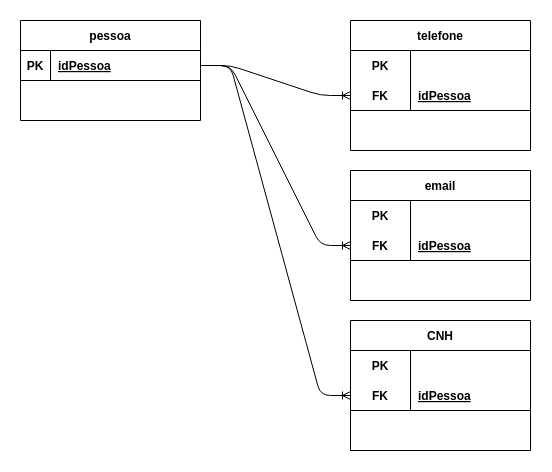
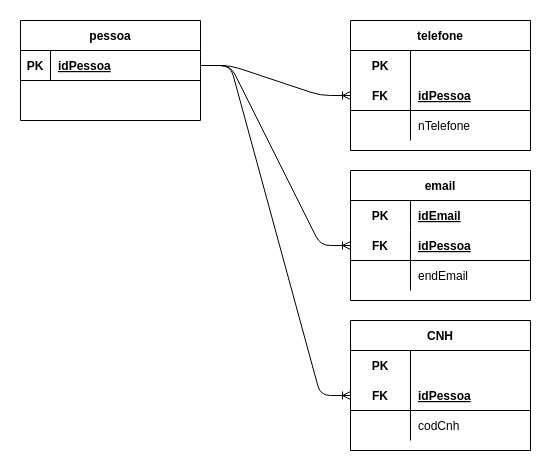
+ <mxCell id="16" value="nTelefone" style="shape=partialRectangle;connectable=0;fillColor=none;top=0;left=0;bottom=0;right=0;align=left;spacingLeft=6;overflow=hidden;" vertex="1" parent="14"><mxGeometry x="60" width="120" height="30" as="geometry" /></mxCell>
+ <mxCell id="21" value="idEmail" style="shape=partialRectangle;connectable=0;fillColor=none;top=0;left=0;bottom=0;right=0;align=left;spacingLeft=6;fontStyle=5;overflow=hidden;" vertex="1" parent="19"><mxGeometry x="60" width="120" height="30" as="geometry" /></mxCell>
+ <mxCell id="27" value="endEmail" style="shape=partialRectangle;connectable=0;fillColor=none;top=0;left=0;bottom=0;right=0;align=left;spacingLeft=6;overflow=hidden;" vertex="1" parent="25"><mxGeometry x="60" width="120" height="30" as="geometry" /></mxCell>
+ <mxCell id="37" value="codCnh" style="shape=partialRectangle;connectable=0;fillColor=none;top=0;left=0;bottom=0;right=0;align=left;spacingLeft=6;overflow=hidden;" vertex="1" parent="35"><mxGeometry x="60" width="120" height="30" as="geometry" /></mxCell>
